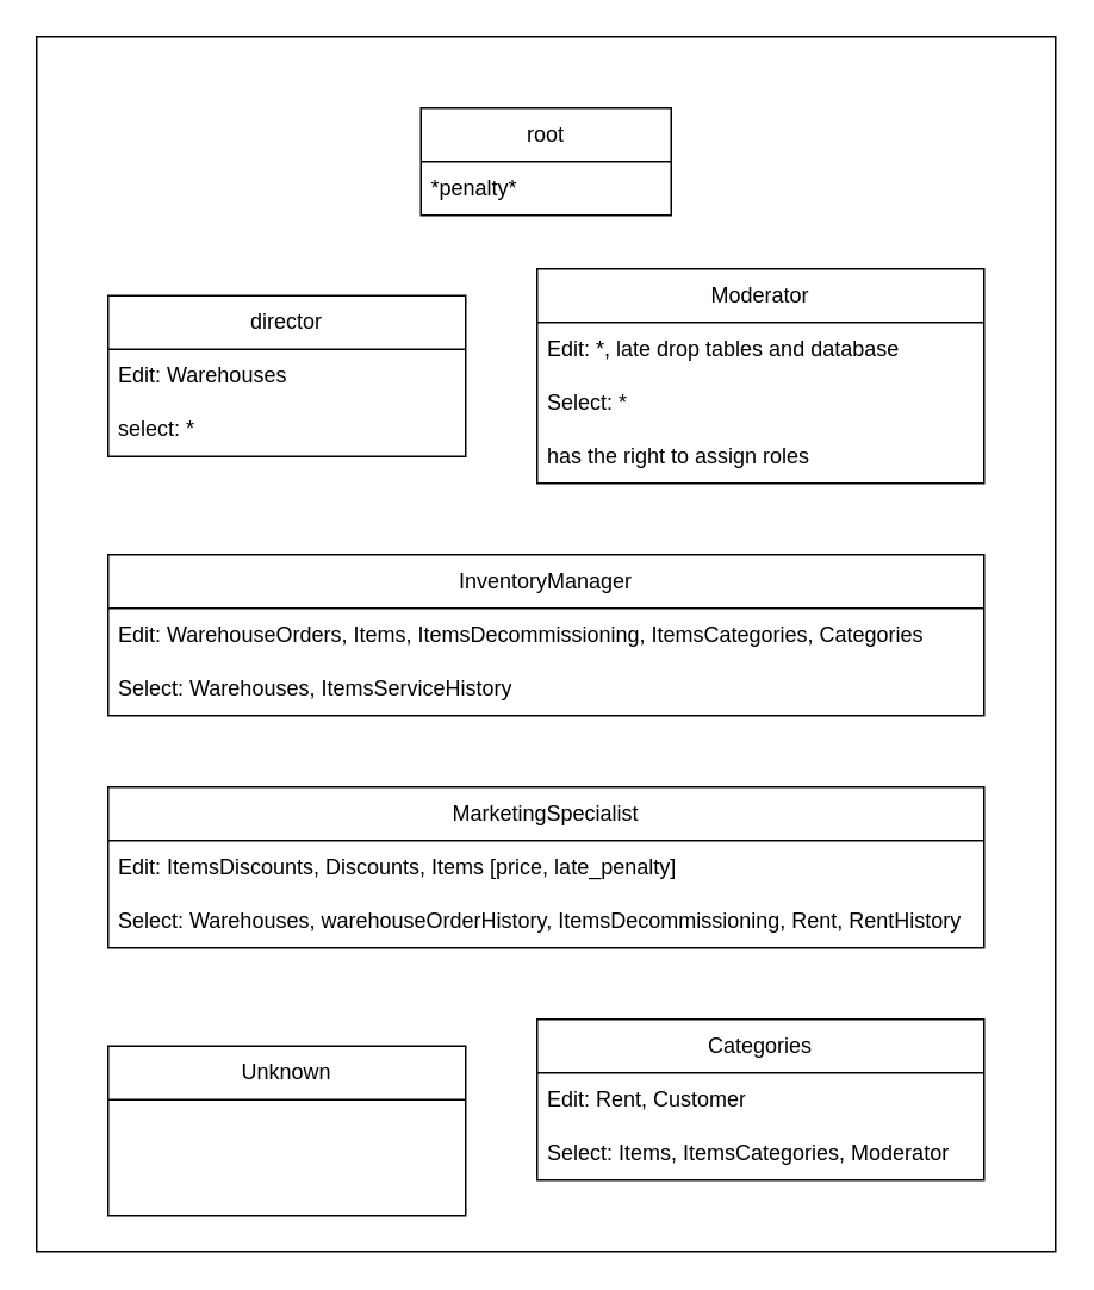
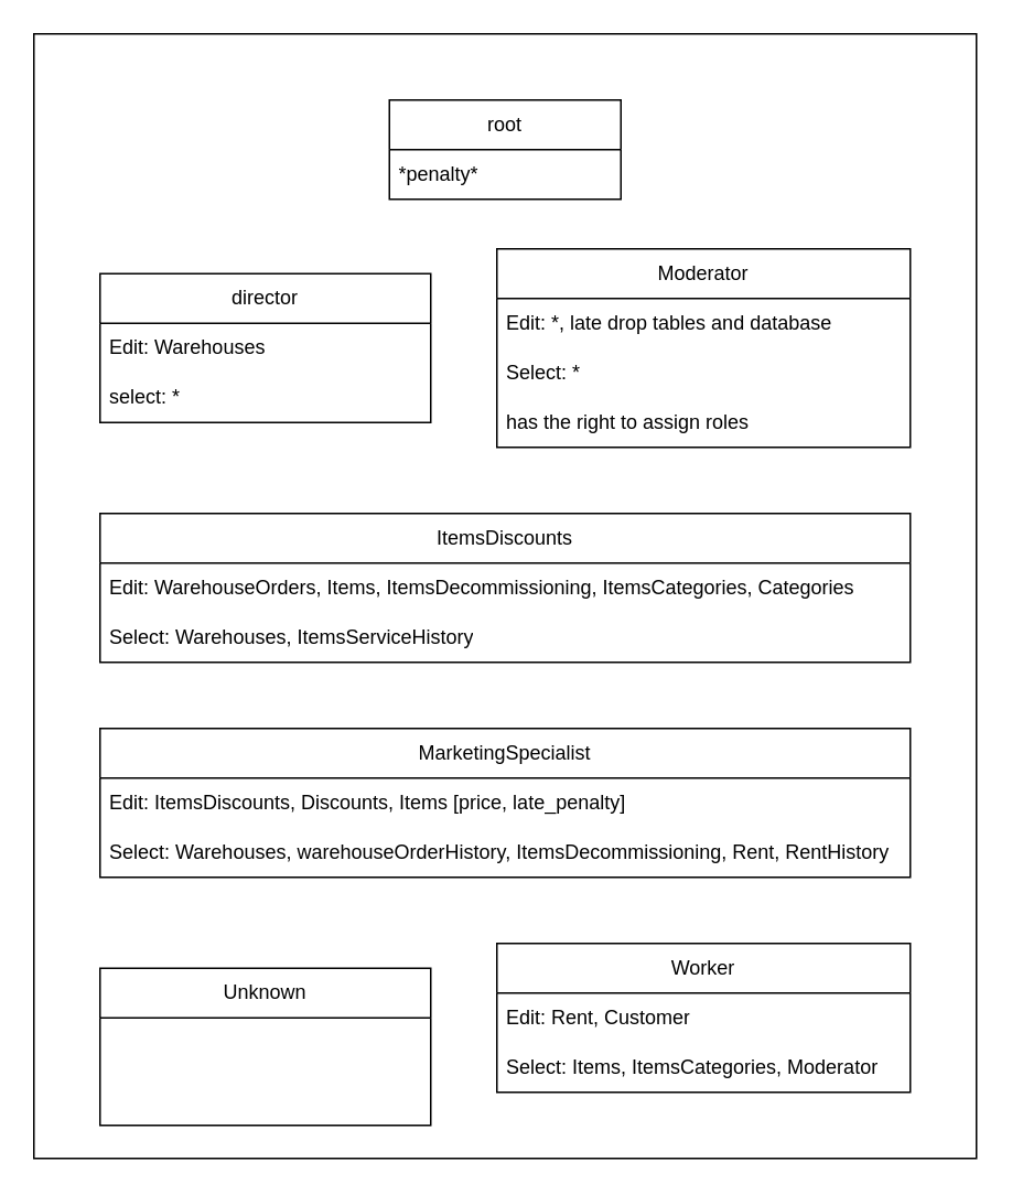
- <mxCell id="7" value="InventoryManager" style="swimlane;fontStyle=0;childLayout=stackLayout;horizontal=1;startSize=30;horizontalStack=0;resizeParent=1;resizeParentMax=0;resizeLast=0;collapsible=1;marginBottom=0;whiteSpace=wrap;html=1;" parent="1" vertex="1"><mxGeometry x="60" y="310" width="490" height="90" as="geometry" /></mxCell>
+ <mxCell id="7" value="ItemsDiscounts" style="swimlane;fontStyle=0;childLayout=stackLayout;horizontal=1;startSize=30;horizontalStack=0;resizeParent=1;resizeParentMax=0;resizeLast=0;collapsible=1;marginBottom=0;whiteSpace=wrap;html=1;" parent="1" vertex="1"><mxGeometry x="60" y="310" width="490" height="90" as="geometry" /></mxCell>
- <mxCell id="4" value="Categories" style="swimlane;fontStyle=0;childLayout=stackLayout;horizontal=1;startSize=30;horizontalStack=0;resizeParent=1;resizeParentMax=0;resizeLast=0;collapsible=1;marginBottom=0;whiteSpace=wrap;html=1;" parent="1" vertex="1"><mxGeometry x="300" y="570" width="250" height="90" as="geometry" /></mxCell>
+ <mxCell id="4" value="Worker" style="swimlane;fontStyle=0;childLayout=stackLayout;horizontal=1;startSize=30;horizontalStack=0;resizeParent=1;resizeParentMax=0;resizeLast=0;collapsible=1;marginBottom=0;whiteSpace=wrap;html=1;" parent="1" vertex="1"><mxGeometry x="300" y="570" width="250" height="90" as="geometry" /></mxCell>
